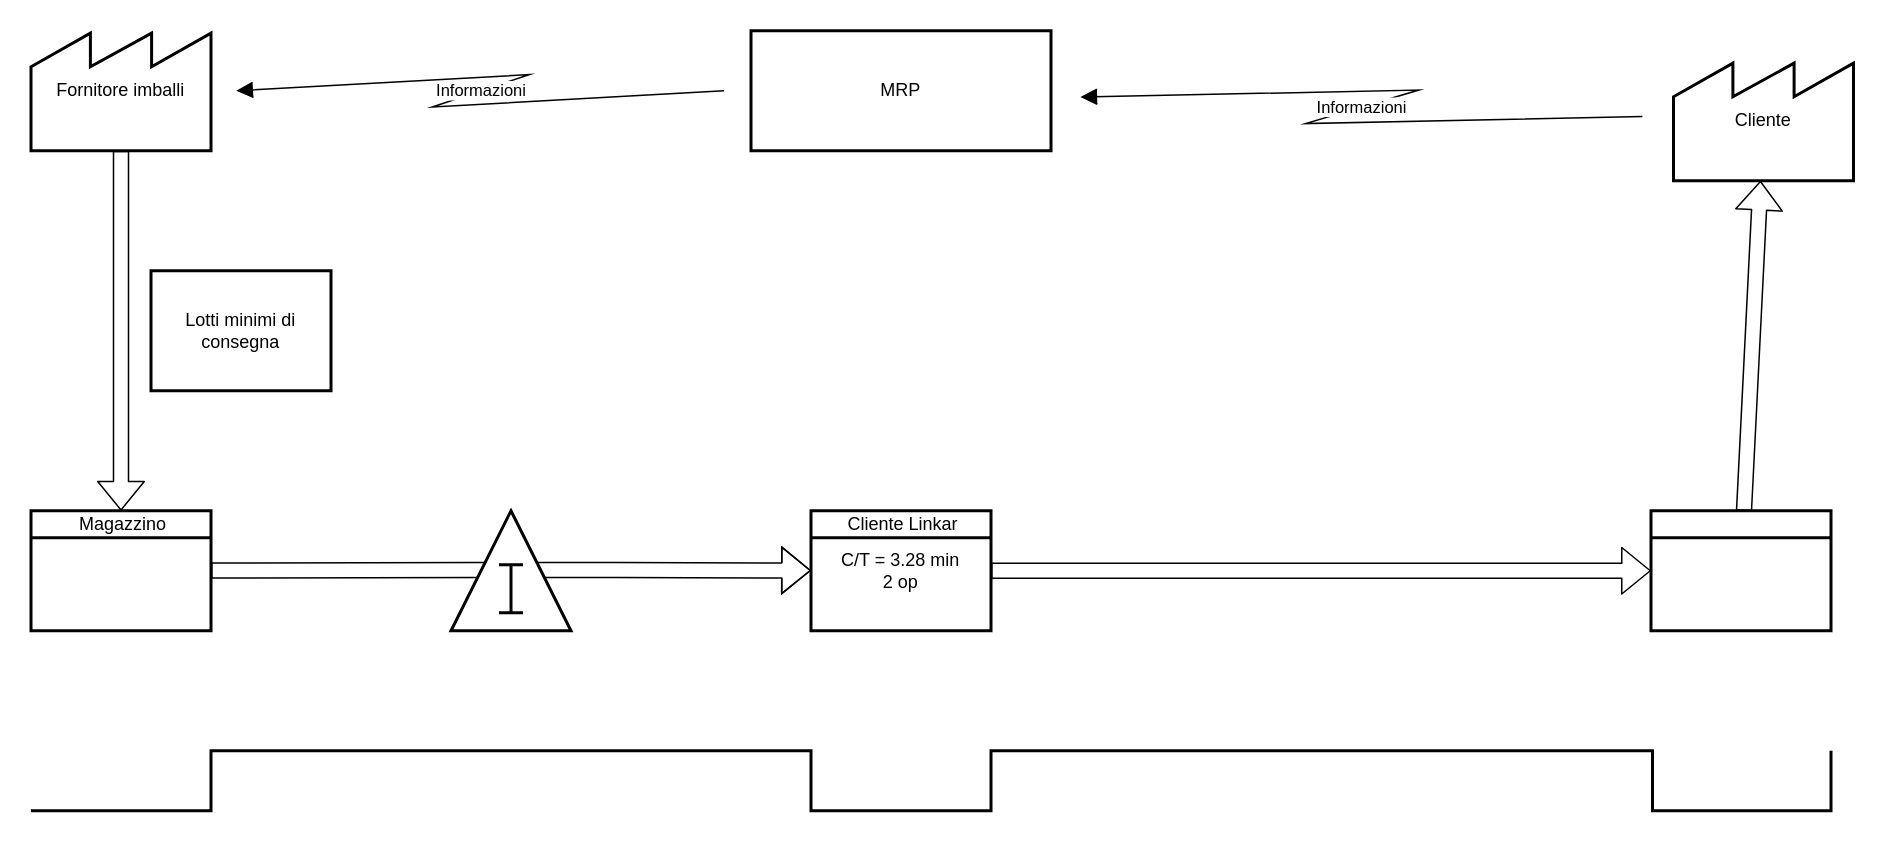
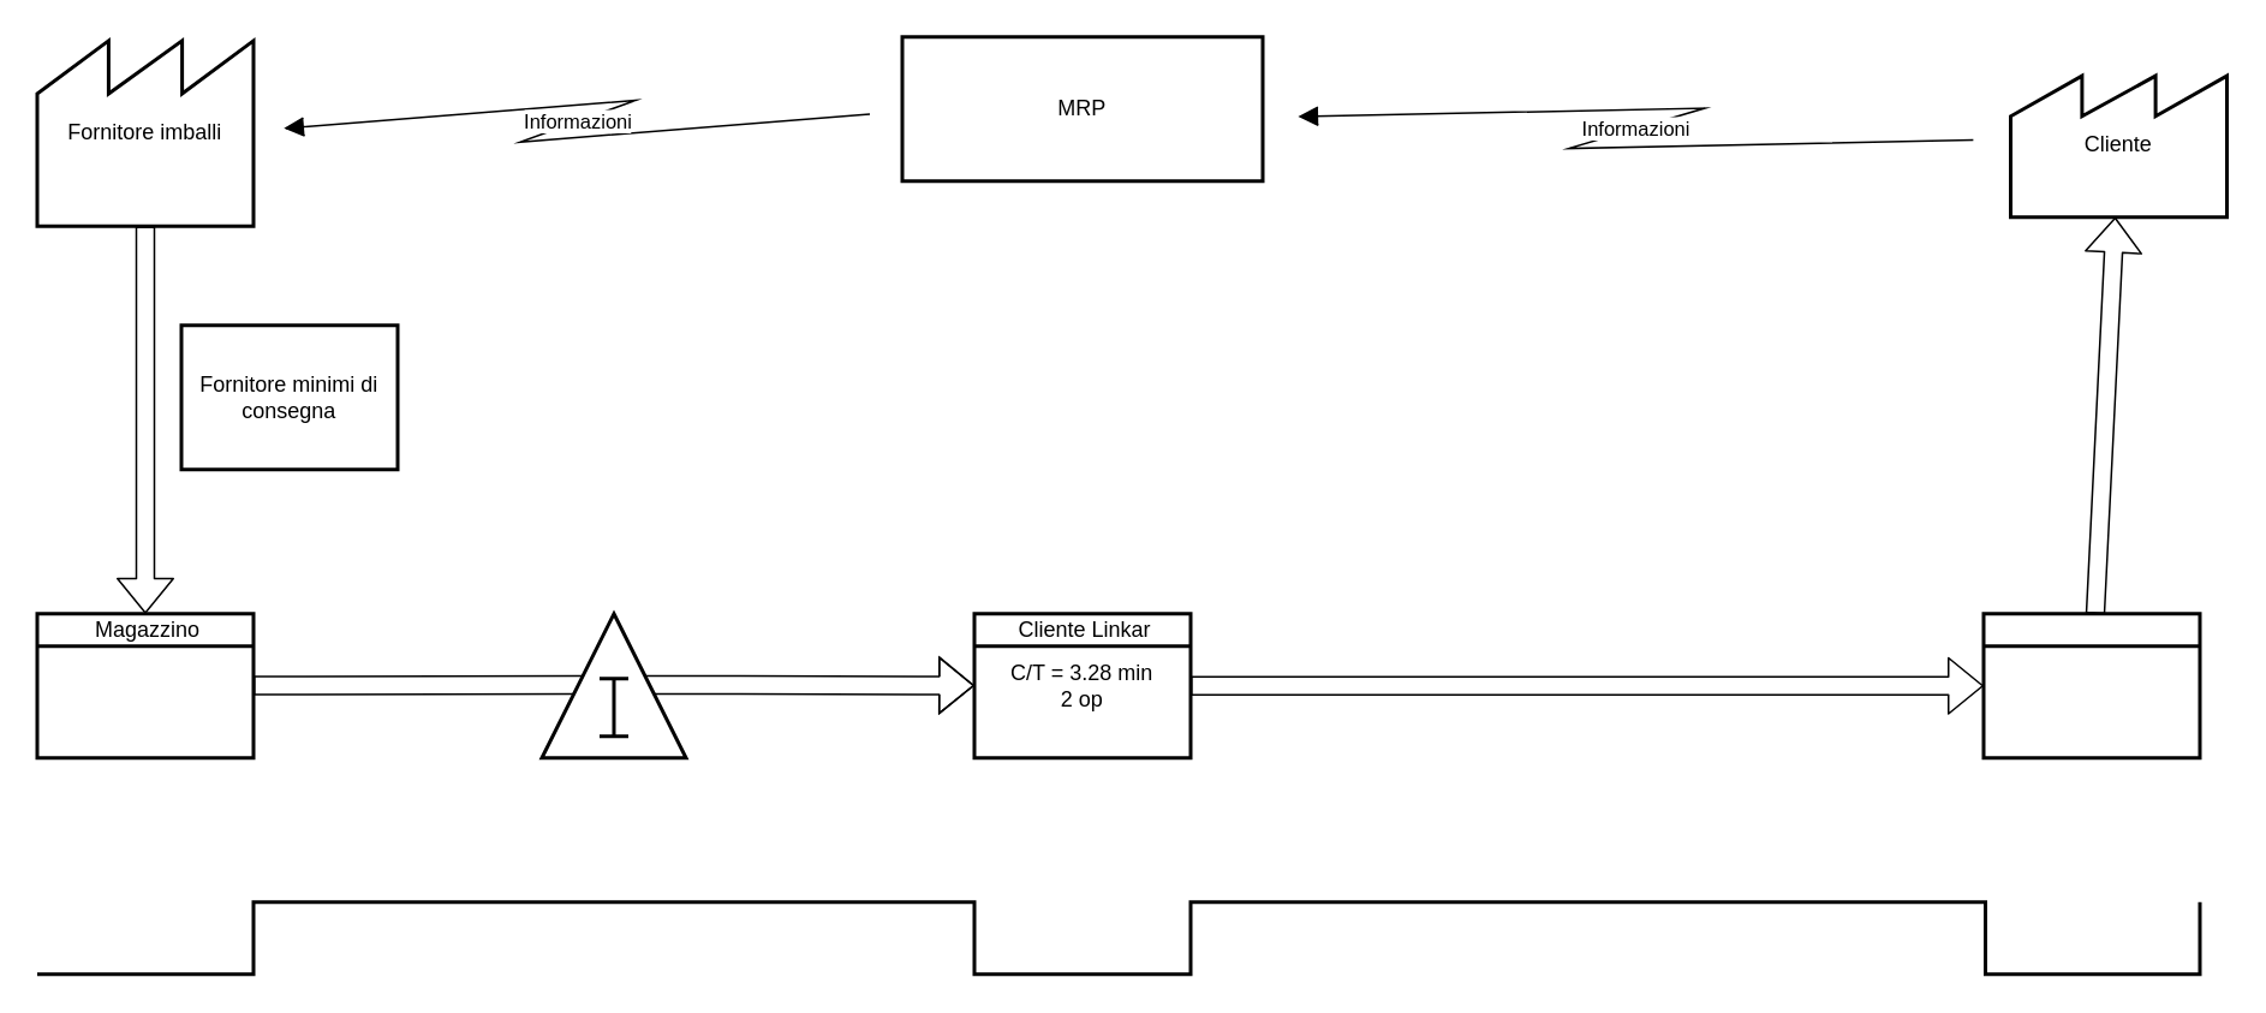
- <mxCell id="2" value="&lt;div&gt;Fornitore imballi&lt;/div&gt;" style="strokeWidth=2;html=1;shape=mxgraph.lean_mapping.outside_sources;whiteSpace=wrap;align=center;" vertex="1" parent="1"><mxGeometry x="20" y="20" width="120" height="80" as="geometry" /></mxCell>
+ <mxCell id="2" value="&lt;div&gt;Fornitore imballi&lt;/div&gt;" style="strokeWidth=2;html=1;shape=mxgraph.lean_mapping.outside_sources;whiteSpace=wrap;align=center;" vertex="1" parent="1"><mxGeometry x="20" y="20" width="120" height="105" as="geometry" /></mxCell>
- <mxCell id="7" value="Lotti minimi di consegna" style="strokeWidth=2;html=1;shape=mxgraph.lean_mapping.schedule;whiteSpace=wrap;align=center;" vertex="1" parent="1"><mxGeometry x="100" y="180" width="120" height="80" as="geometry" /></mxCell>
+ <mxCell id="7" value="Fornitore minimi di consegna" style="strokeWidth=2;html=1;shape=mxgraph.lean_mapping.schedule;whiteSpace=wrap;align=center;" vertex="1" parent="1"><mxGeometry x="100" y="180" width="120" height="80" as="geometry" /></mxCell>
